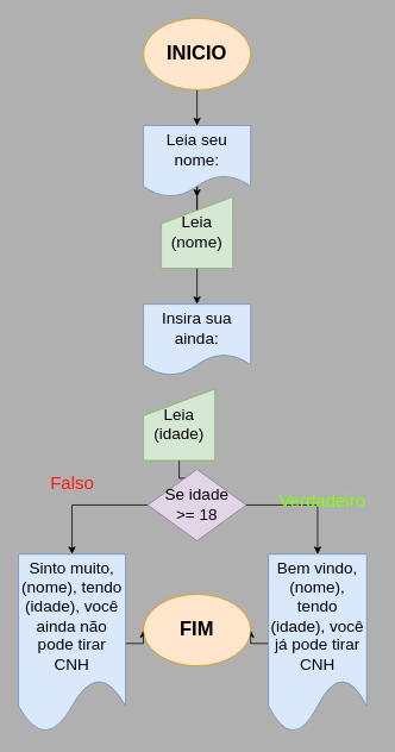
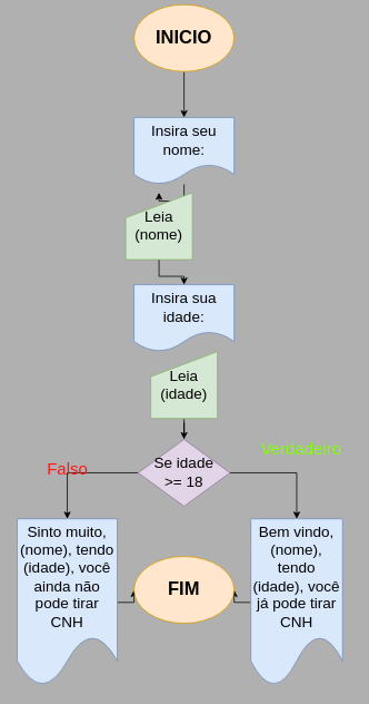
- <mxCell id="3" value="&lt;font style=&quot;font-size: 22px;&quot;&gt;&lt;b&gt;INICIO&lt;/b&gt;&lt;/font&gt;" style="ellipse;whiteSpace=wrap;html=1;fillColor=#ffe6cc;strokeColor=#d79b00;" vertex="1" parent="1"><mxGeometry x="160" y="20" width="120" height="80" as="geometry" /></mxCell>
+ <mxCell id="3" value="&lt;font style=&quot;font-size: 22px;&quot;&gt;&lt;b&gt;INICIO&lt;/b&gt;&lt;/font&gt;" style="ellipse;whiteSpace=wrap;html=1;fillColor=#ffe6cc;strokeColor=#d79b00;" vertex="1" parent="1"><mxGeometry x="160" y="5" width="120" height="80" as="geometry" /></mxCell>
- <mxCell id="5" value="&lt;font style=&quot;font-size: 18px;&quot;&gt;Leia seu nome:&lt;/font&gt;" style="shape=document;whiteSpace=wrap;html=1;boundedLbl=1;fillColor=#dae8fc;strokeColor=#6c8ebf;" vertex="1" parent="1"><mxGeometry x="160" y="140" width="120" height="80" as="geometry" /></mxCell>
+ <mxCell id="5" value="&lt;font style=&quot;font-size: 18px;&quot;&gt;Insira seu nome:&lt;/font&gt;" style="shape=document;whiteSpace=wrap;html=1;boundedLbl=1;fillColor=#dae8fc;strokeColor=#6c8ebf;" vertex="1" parent="1"><mxGeometry x="160" y="140" width="120" height="80" as="geometry" /></mxCell>
- <mxCell id="7" value="&lt;font style=&quot;font-size: 18px;&quot;&gt;Leia&lt;br&gt;(nome)&lt;/font&gt;" style="shape=manualInput;whiteSpace=wrap;html=1;fillColor=#d5e8d4;strokeColor=#82b366;" vertex="1" parent="1"><mxGeometry x="180" y="220" width="80" height="80" as="geometry" /></mxCell>
+ <mxCell id="7" value="&lt;font style=&quot;font-size: 18px;&quot;&gt;Leia&lt;br&gt;(nome)&lt;/font&gt;" style="shape=manualInput;whiteSpace=wrap;html=1;fillColor=#d5e8d4;strokeColor=#82b366;" vertex="1" parent="1"><mxGeometry x="150" y="230" width="80" height="80" as="geometry" /></mxCell>
- <mxCell id="8" value="&lt;font style=&quot;font-size: 18px;&quot;&gt;Insira sua ainda:&lt;/font&gt;" style="shape=document;whiteSpace=wrap;html=1;boundedLbl=1;fillColor=#dae8fc;strokeColor=#6c8ebf;" vertex="1" parent="1"><mxGeometry x="160" y="340" width="120" height="80" as="geometry" /></mxCell>
+ <mxCell id="8" value="&lt;font style=&quot;font-size: 18px;&quot;&gt;Insira sua idade:&lt;/font&gt;" style="shape=document;whiteSpace=wrap;html=1;boundedLbl=1;fillColor=#dae8fc;strokeColor=#6c8ebf;" vertex="1" parent="1"><mxGeometry x="160" y="340" width="120" height="80" as="geometry" /></mxCell>
- <mxCell id="10" value="&lt;font style=&quot;font-size: 18px;&quot;&gt;Leia&lt;br&gt;(idade)&lt;/font&gt;" style="shape=manualInput;whiteSpace=wrap;html=1;fillColor=#d5e8d4;strokeColor=#82b366;" vertex="1" parent="1"><mxGeometry x="160" y="435" width="80" height="80" as="geometry" /></mxCell>
+ <mxCell id="10" value="&lt;font style=&quot;font-size: 18px;&quot;&gt;Leia&lt;br&gt;(idade)&lt;/font&gt;" style="shape=manualInput;whiteSpace=wrap;html=1;fillColor=#d5e8d4;strokeColor=#82b366;" vertex="1" parent="1"><mxGeometry x="180" y="420" width="80" height="80" as="geometry" /></mxCell>
- <mxCell id="14" value="&lt;font color=&quot;#ff1919&quot; style=&quot;font-size: 20px;&quot;&gt;Falso&lt;/font&gt;" style="text;html=1;align=center;verticalAlign=middle;resizable=0;points=[];autosize=1;strokeColor=none;fillColor=none;" vertex="1" parent="1"><mxGeometry x="45" y="520" width="70" height="40" as="geometry" /></mxCell>
+ <mxCell id="14" value="&lt;font color=&quot;#ff1919&quot; style=&quot;font-size: 20px;&quot;&gt;Falso&lt;/font&gt;" style="text;html=1;align=center;verticalAlign=middle;resizable=0;points=[];autosize=1;strokeColor=none;fillColor=none;" vertex="1" parent="1"><mxGeometry x="45" y="540" width="70" height="40" as="geometry" /></mxCell>
- <mxCell id="15" value="&lt;font color=&quot;#82ff05&quot; style=&quot;font-size: 20px;&quot;&gt;Verdadeiro&lt;/font&gt;" style="text;html=1;align=center;verticalAlign=middle;resizable=0;points=[];autosize=1;strokeColor=none;fillColor=none;" vertex="1" parent="1"><mxGeometry x="300" y="540" width="120" height="40" as="geometry" /></mxCell>
+ <mxCell id="15" value="&lt;font color=&quot;#82ff05&quot; style=&quot;font-size: 20px;&quot;&gt;Verdadeiro&lt;/font&gt;" style="text;html=1;align=center;verticalAlign=middle;resizable=0;points=[];autosize=1;strokeColor=none;fillColor=none;" vertex="1" parent="1"><mxGeometry x="300" y="515" width="120" height="40" as="geometry" /></mxCell>
